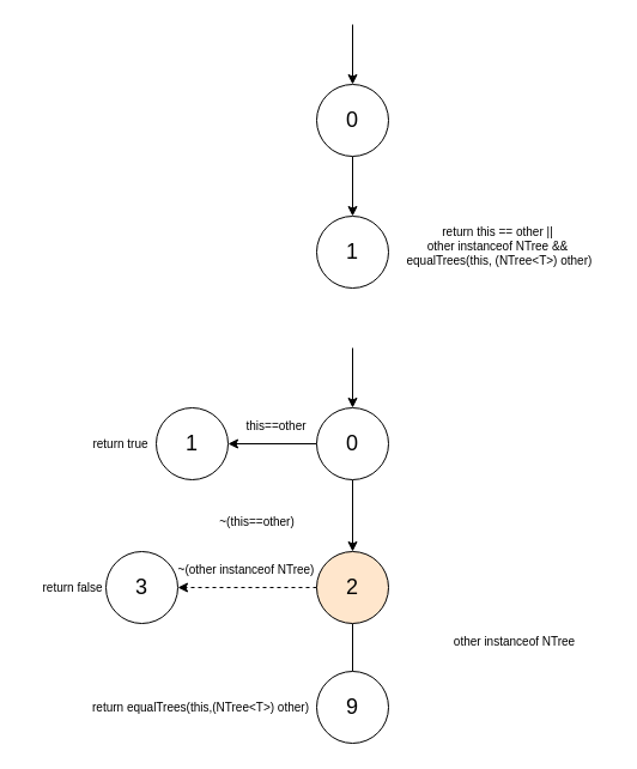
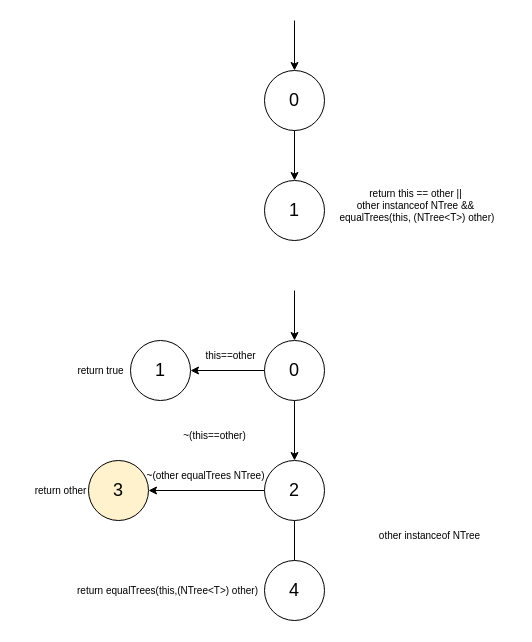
- <mxCell id="20" value="~(other instanceof NTree)" style="text;html=1;align=center;verticalAlign=middle;resizable=0;points=[];autosize=1;strokeColor=none;fillColor=none;fontSize=10;" vertex="1" parent="1"><mxGeometry x="135" y="460" width="140" height="30" as="geometry" /></mxCell>
+ <mxCell id="20" value="~(other equalTrees NTree)" style="text;html=1;align=center;verticalAlign=middle;resizable=0;points=[];autosize=1;strokeColor=none;fillColor=none;fontSize=10;" vertex="1" parent="1"><mxGeometry x="135" y="460" width="140" height="30" as="geometry" /></mxCell>
- <mxCell id="19" value="return false" style="text;html=1;align=center;verticalAlign=middle;resizable=0;points=[];autosize=1;strokeColor=none;fillColor=none;fontSize=10;" vertex="1" parent="1"><mxGeometry x="20" y="475" width="80" height="30" as="geometry" /></mxCell>
+ <mxCell id="19" value="return other" style="text;html=1;align=center;verticalAlign=middle;resizable=0;points=[];autosize=1;strokeColor=none;fillColor=none;fontSize=10;" vertex="1" parent="1"><mxGeometry x="20" y="475" width="80" height="30" as="geometry" /></mxCell>
- <mxCell id="17" value="&lt;font style=&quot;font-size: 18px;&quot;&gt;3&lt;/font&gt;" style="ellipse;whiteSpace=wrap;html=1;aspect=fixed;" vertex="1" parent="1"><mxGeometry x="88" y="460" width="60" height="60" as="geometry" /></mxCell>
+ <mxCell id="17" value="&lt;font style=&quot;font-size: 18px;&quot;&gt;3&lt;/font&gt;" style="ellipse;whiteSpace=wrap;html=1;aspect=fixed;fillColor=#fff2cc;" vertex="1" parent="1"><mxGeometry x="88" y="460" width="60" height="60" as="geometry" /></mxCell>
- <mxCell id="14" style="edgeStyle=orthogonalEdgeStyle;rounded=0;orthogonalLoop=1;jettySize=auto;html=1;exitX=0;exitY=0.5;exitDx=0;exitDy=0;entryX=1;entryY=0.5;entryDx=0;entryDy=0;dashed=1;" edge="1" parent="1" source="16" target="17"><mxGeometry relative="1" as="geometry"><mxPoint x="190" y="490" as="targetPoint" /></mxGeometry></mxCell>
+ <mxCell id="14" style="edgeStyle=orthogonalEdgeStyle;rounded=0;orthogonalLoop=1;jettySize=auto;html=1;exitX=0;exitY=0.5;exitDx=0;exitDy=0;entryX=1;entryY=0.5;entryDx=0;entryDy=0;" edge="1" parent="1" source="16" target="17"><mxGeometry relative="1" as="geometry"><mxPoint x="190" y="490" as="targetPoint" /></mxGeometry></mxCell>
- <mxCell id="16" value="&lt;font style=&quot;font-size: 18px;&quot;&gt;2&lt;/font&gt;" style="ellipse;whiteSpace=wrap;html=1;aspect=fixed;fillColor=#ffe6cc;" vertex="1" parent="1"><mxGeometry x="264" y="460" width="60" height="60" as="geometry" /></mxCell>
+ <mxCell id="16" value="&lt;font style=&quot;font-size: 18px;&quot;&gt;2&lt;/font&gt;" style="ellipse;whiteSpace=wrap;html=1;aspect=fixed;" vertex="1" parent="1"><mxGeometry x="264" y="460" width="60" height="60" as="geometry" /></mxCell>
- <mxCell id="21" value="&lt;font style=&quot;font-size: 18px;&quot;&gt;9&lt;/font&gt;" style="ellipse;whiteSpace=wrap;html=1;aspect=fixed;" vertex="1" parent="1"><mxGeometry x="264" y="560" width="60" height="60" as="geometry" /></mxCell>
+ <mxCell id="21" value="&lt;font style=&quot;font-size: 18px;&quot;&gt;4&lt;/font&gt;" style="ellipse;whiteSpace=wrap;html=1;aspect=fixed;" vertex="1" parent="1"><mxGeometry x="264" y="560" width="60" height="60" as="geometry" /></mxCell>
